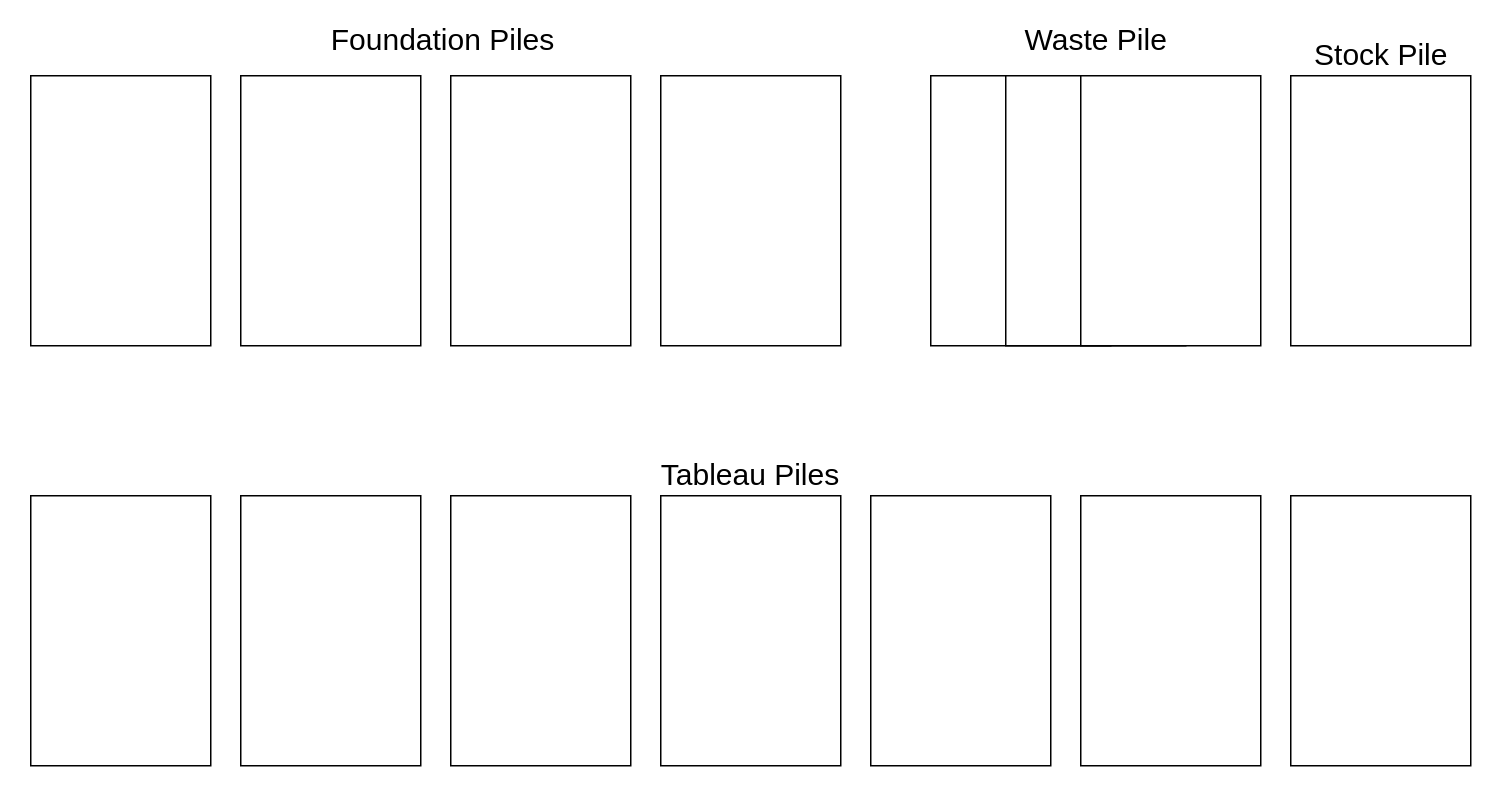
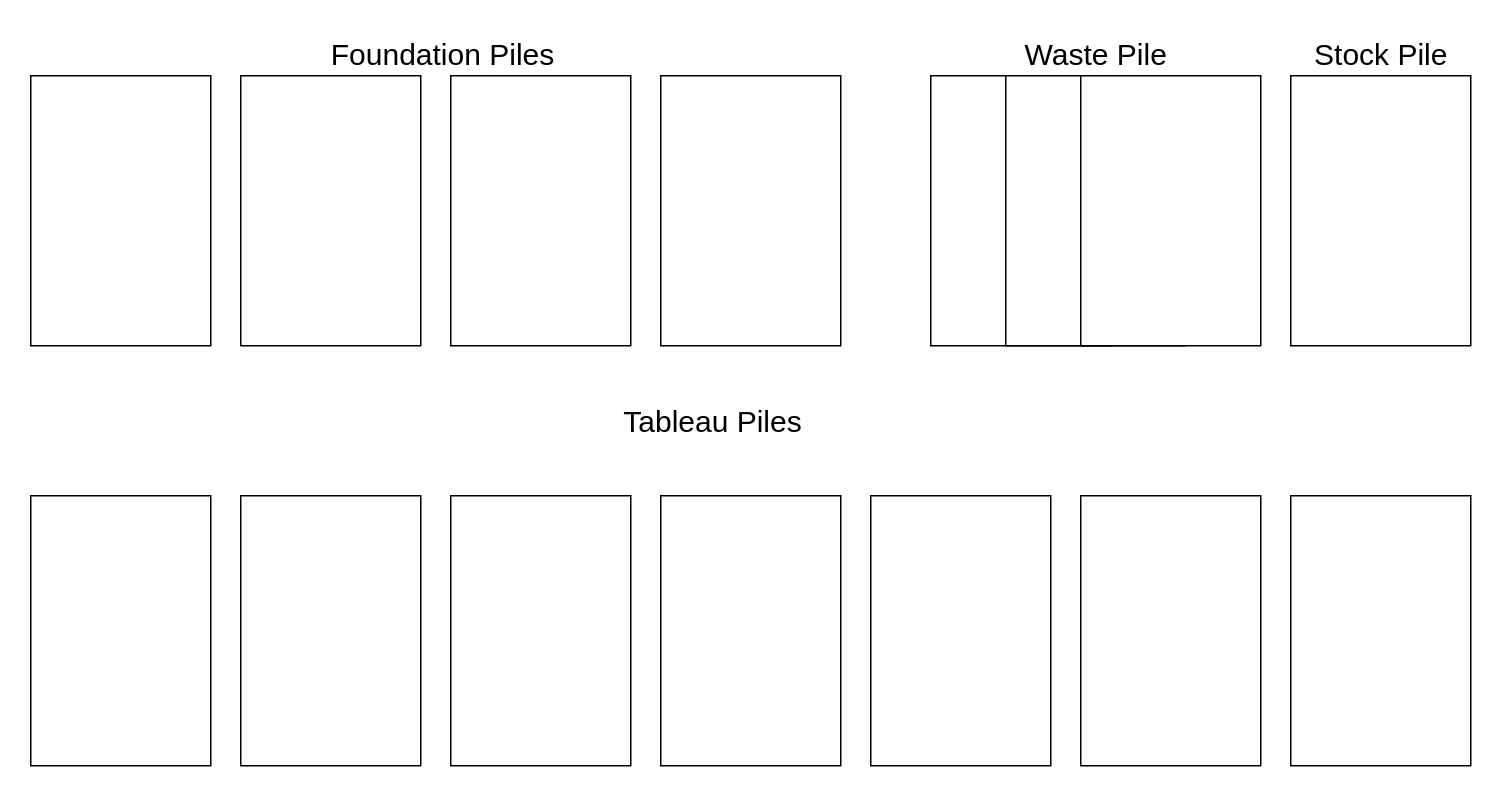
- <mxCell id="6" value="&lt;font style=&quot;font-size: 20px;&quot;&gt;Foundation Piles&lt;/font&gt;" style="text;html=1;strokeColor=none;fillColor=none;align=center;verticalAlign=middle;whiteSpace=wrap;rounded=0;" vertex="1" parent="1"><mxGeometry x="210" y="10" width="170" height="30" as="geometry" /></mxCell>
+ <mxCell id="6" value="&lt;font style=&quot;font-size: 20px;&quot;&gt;Foundation Piles&lt;/font&gt;" style="text;html=1;strokeColor=none;fillColor=none;align=center;verticalAlign=middle;whiteSpace=wrap;rounded=0;" vertex="1" parent="1"><mxGeometry x="210" y="20" width="170" height="30" as="geometry" /></mxCell>
- <mxCell id="20" value="&lt;font style=&quot;font-size: 20px;&quot;&gt;Waste Pile&lt;/font&gt;" style="text;html=1;strokeColor=none;fillColor=none;align=center;verticalAlign=middle;whiteSpace=wrap;rounded=0;" vertex="1" parent="1"><mxGeometry x="677.5" y="10" width="105" height="30" as="geometry" /></mxCell>
+ <mxCell id="20" value="&lt;font style=&quot;font-size: 20px;&quot;&gt;Waste Pile&lt;/font&gt;" style="text;html=1;strokeColor=none;fillColor=none;align=center;verticalAlign=middle;whiteSpace=wrap;rounded=0;" vertex="1" parent="1"><mxGeometry x="677.5" y="20" width="105" height="30" as="geometry" /></mxCell>
- <mxCell id="11" value="&lt;font style=&quot;font-size: 20px;&quot;&gt;Tableau Piles&lt;/font&gt;" style="text;html=1;strokeColor=none;fillColor=none;align=center;verticalAlign=middle;whiteSpace=wrap;rounded=0;" vertex="1" parent="1"><mxGeometry x="435" y="300" width="130" height="30" as="geometry" /></mxCell>
+ <mxCell id="11" value="&lt;font style=&quot;font-size: 20px;&quot;&gt;Tableau Piles&lt;/font&gt;" style="text;html=1;strokeColor=none;fillColor=none;align=center;verticalAlign=middle;whiteSpace=wrap;rounded=0;" vertex="1" parent="1"><mxGeometry x="410" y="265" width="130" height="30" as="geometry" /></mxCell>
